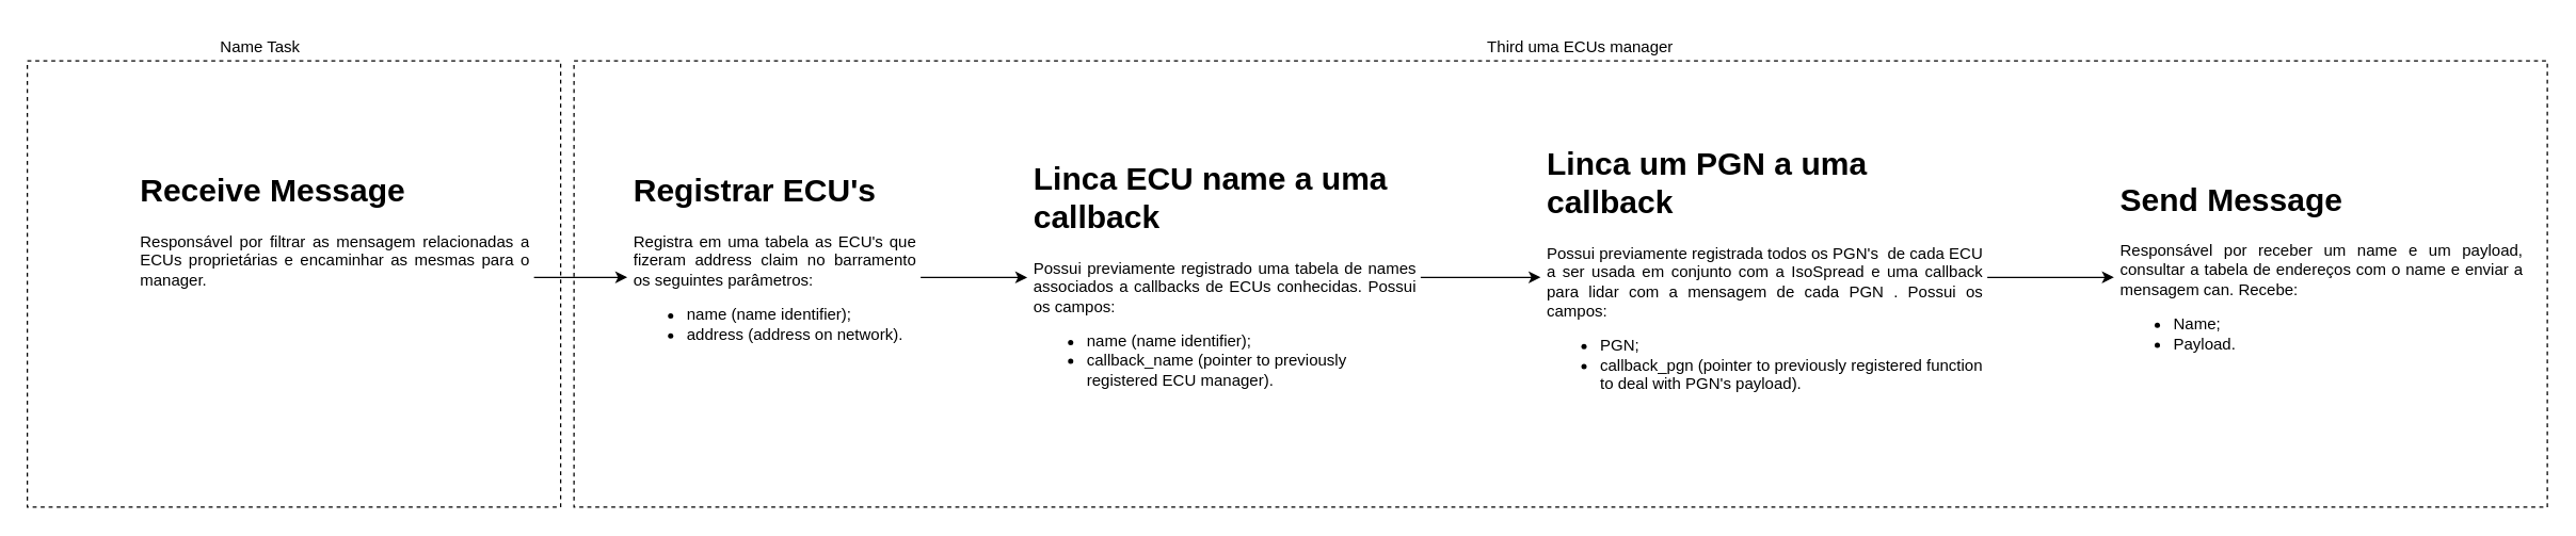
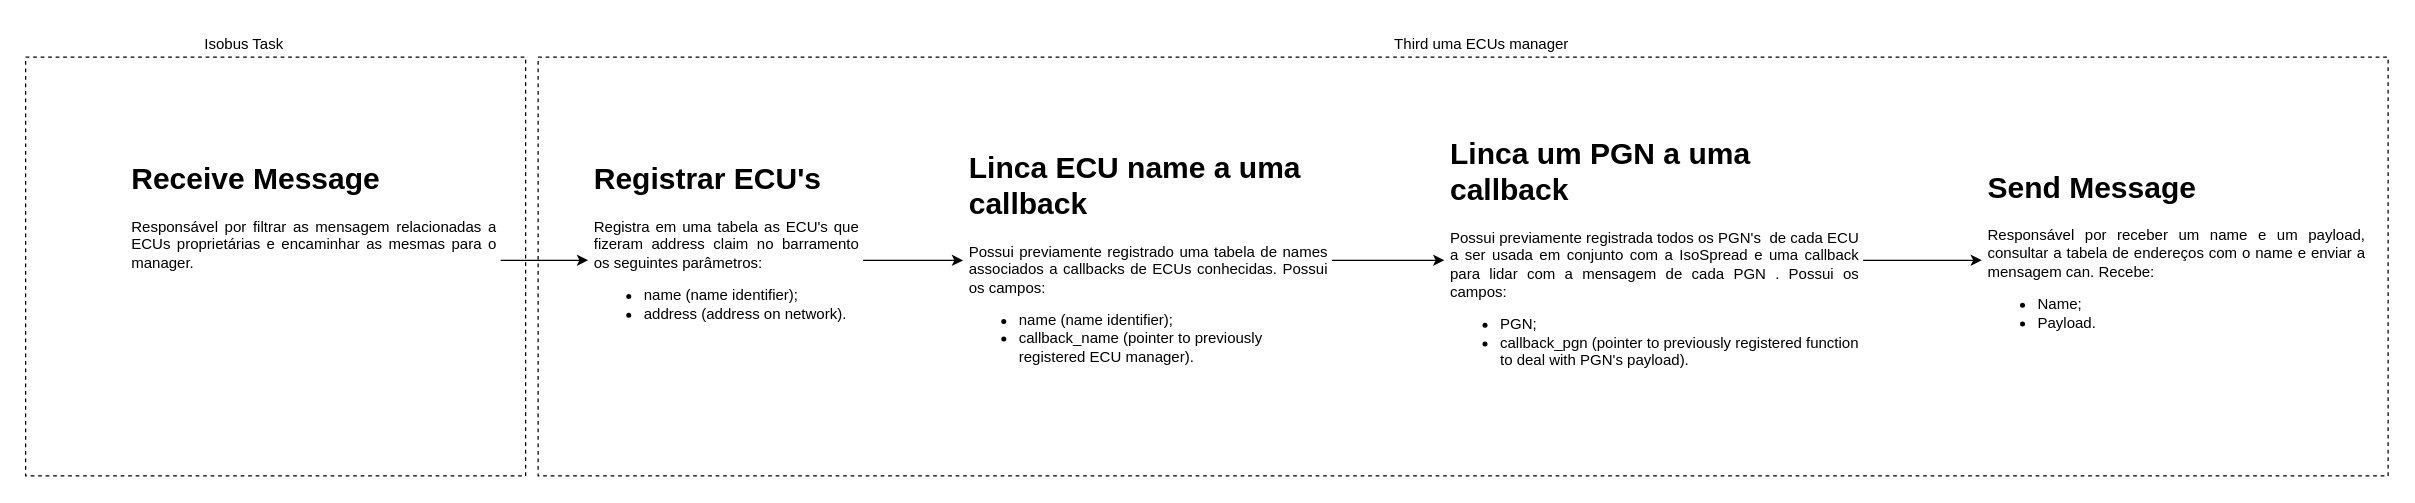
- <mxCell id="13" value="Name Task" style="text;html=1;align=center;verticalAlign=middle;whiteSpace=wrap;rounded=0;" vertex="1" parent="1"><mxGeometry x="150" y="20" width="90" height="30" as="geometry" /></mxCell>
+ <mxCell id="13" value="Isobus Task" style="text;html=1;align=center;verticalAlign=middle;whiteSpace=wrap;rounded=0;" vertex="1" parent="1"><mxGeometry x="150" y="20" width="90" height="30" as="geometry" /></mxCell>
